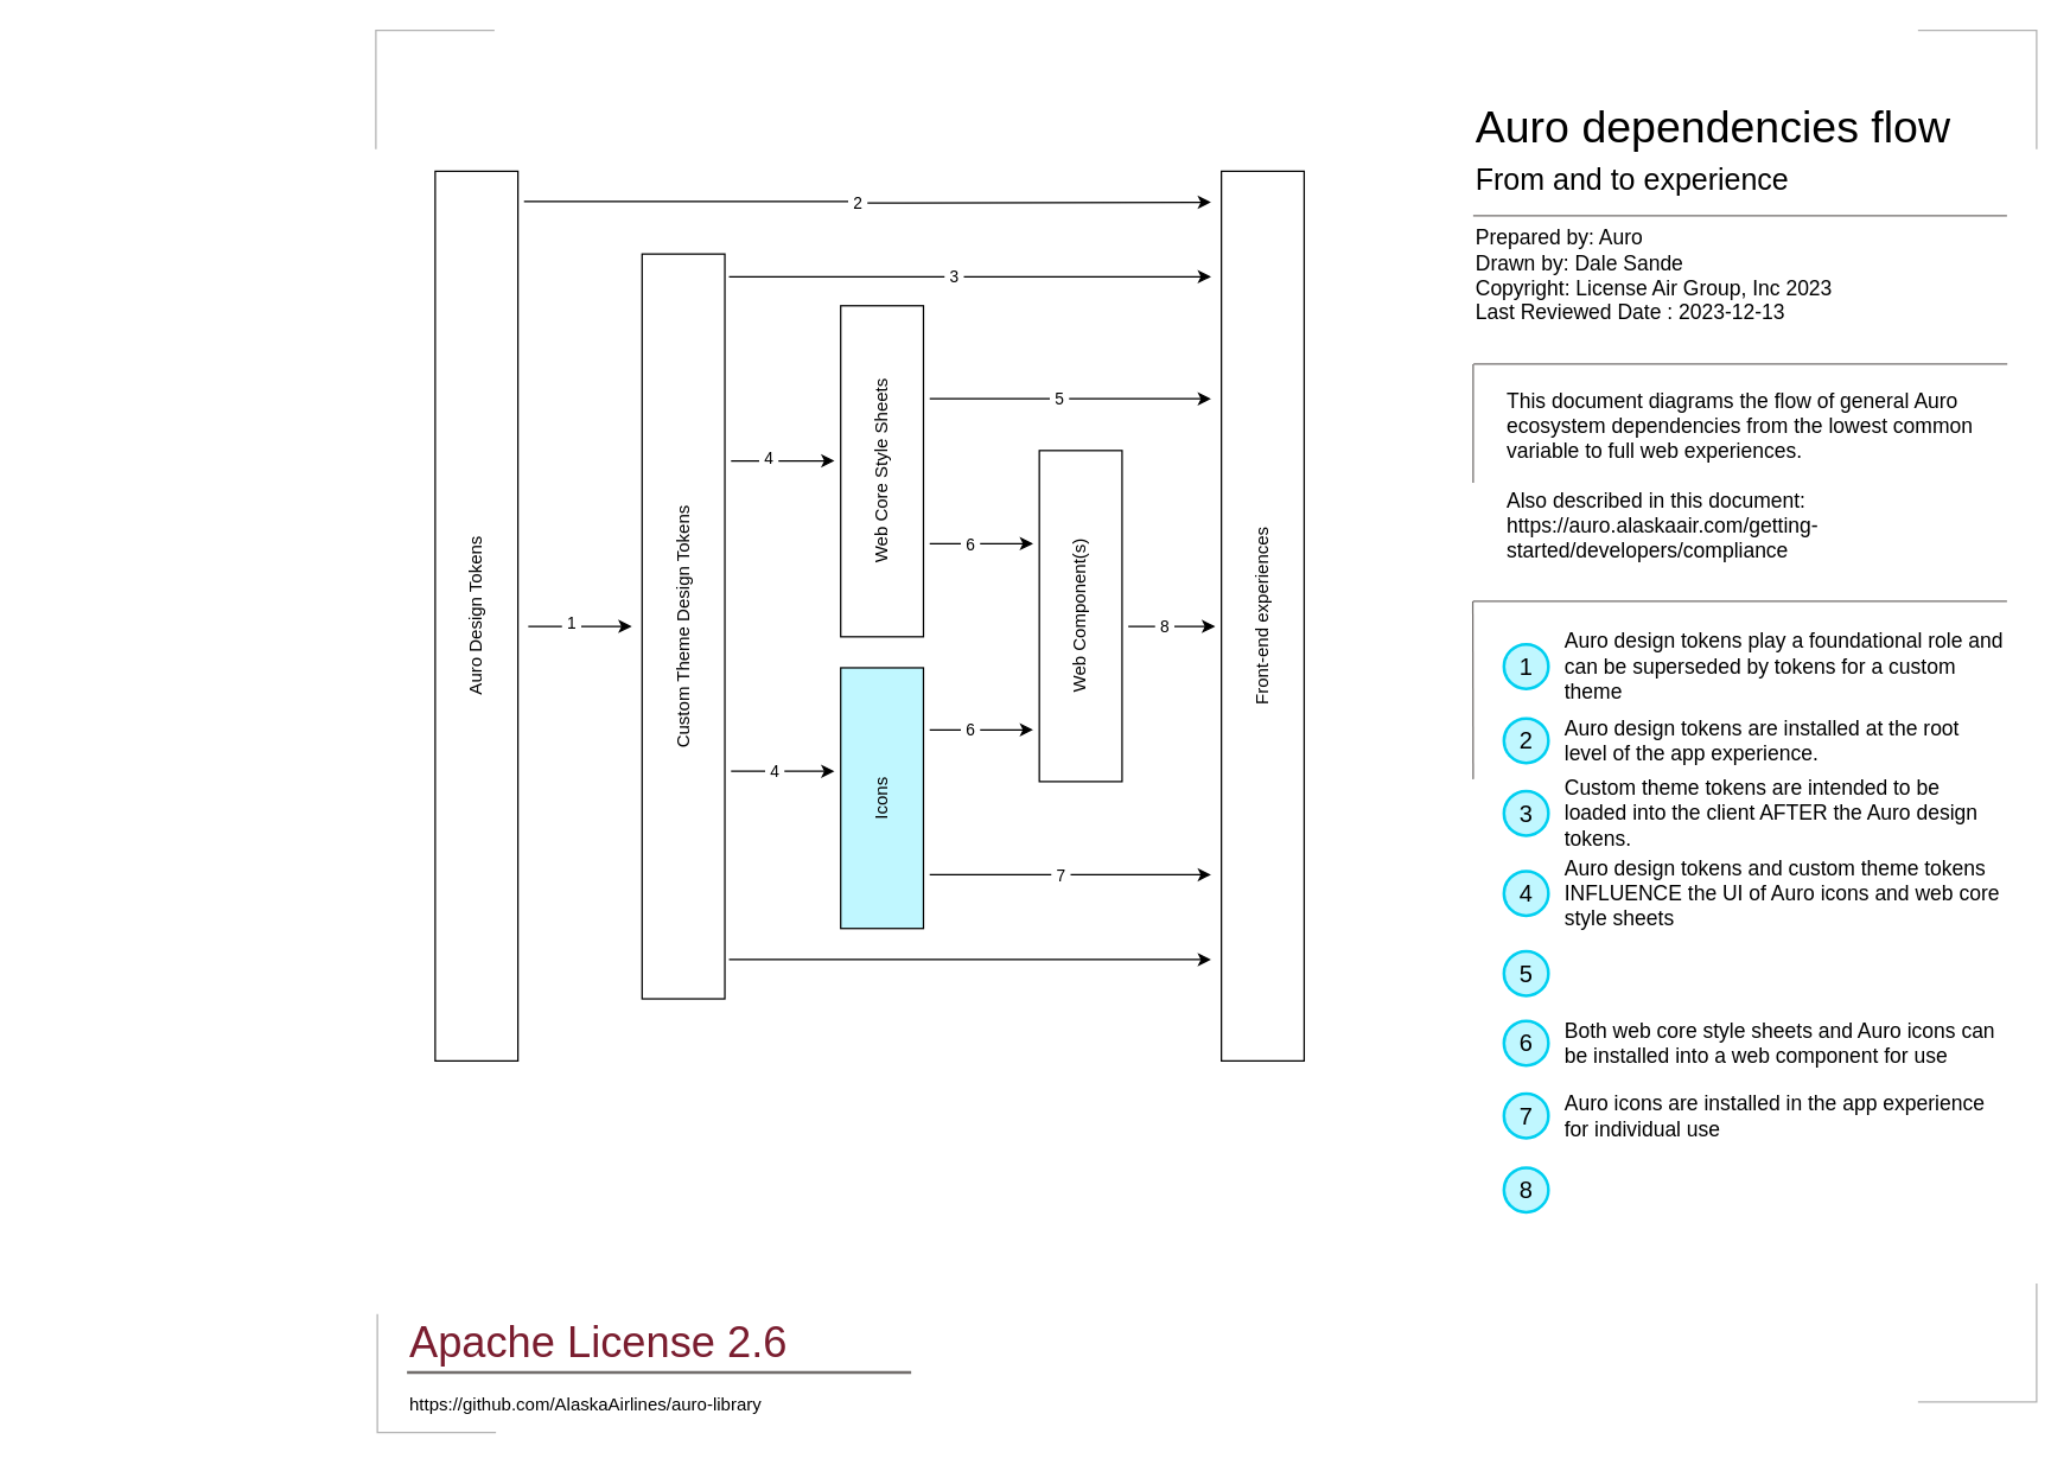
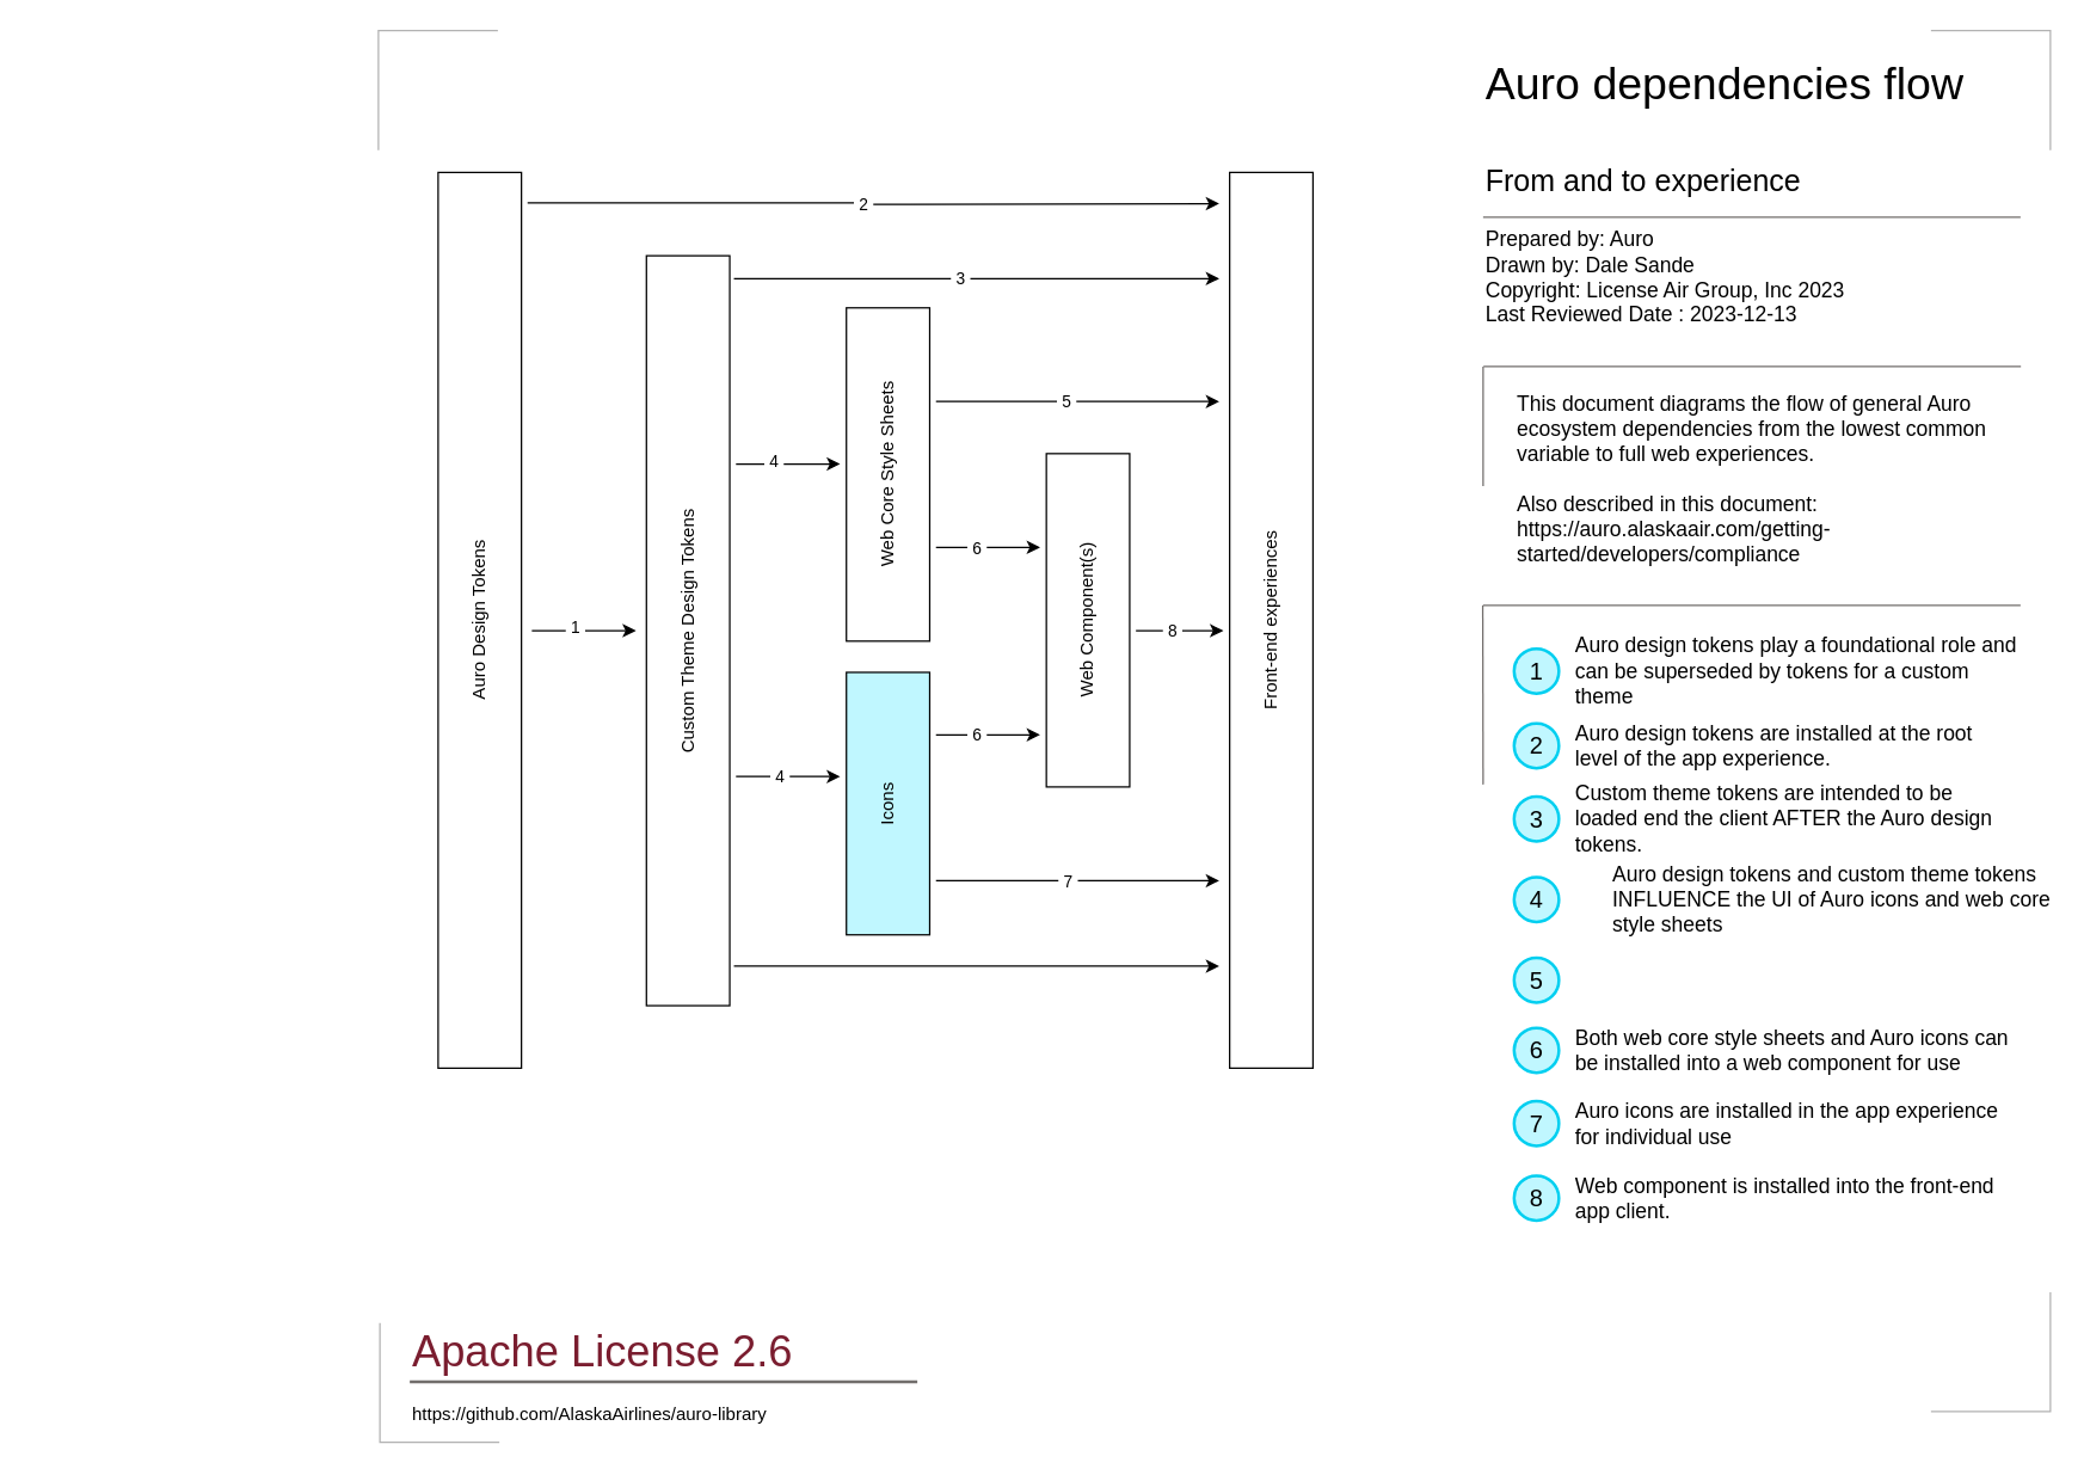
- <mxCell id="7" value="Auro dependencies flow" style="text;html=1;strokeColor=none;fillColor=none;align=left;verticalAlign=middle;whiteSpace=wrap;rounded=0;fontSize=30;fontColor=#000000;opacity=75;" parent="1" vertex="1"><mxGeometry x="993" y="65" width="360" height="40" as="geometry" /></mxCell>
+ <mxCell id="7" value="Auro dependencies flow" style="text;html=1;strokeColor=none;fillColor=none;align=left;verticalAlign=middle;whiteSpace=wrap;rounded=0;fontSize=30;fontColor=#000000;opacity=75;" parent="1" vertex="1"><mxGeometry x="993" y="35" width="360" height="40" as="geometry" /></mxCell>
- <mxCell id="20" value="Custom theme tokens are intended to be loaded into the client AFTER the Auro design tokens." style="text;html=1;strokeColor=none;fillColor=none;align=left;verticalAlign=middle;whiteSpace=wrap;rounded=0;fontSize=14;fontColor=#000000;opacity=75;" parent="1" vertex="1"><mxGeometry x="1053" y="533" width="299.76" height="30" as="geometry" /></mxCell>
+ <mxCell id="20" value="Custom theme tokens are intended to be loaded end the client AFTER the Auro design tokens." style="text;html=1;strokeColor=none;fillColor=none;align=left;verticalAlign=middle;whiteSpace=wrap;rounded=0;fontSize=14;fontColor=#000000;opacity=75;" parent="1" vertex="1"><mxGeometry x="1053" y="533" width="299.76" height="30" as="geometry" /></mxCell>
- <mxCell id="22" value="Auro design tokens and custom theme tokens INFLUENCE the UI of Auro icons and web core style sheets" style="text;html=1;strokeColor=none;fillColor=none;align=left;verticalAlign=middle;whiteSpace=wrap;rounded=0;fontSize=14;fontColor=#000000;opacity=75;" parent="1" vertex="1"><mxGeometry x="1053" y="587" width="299.76" height="30" as="geometry" /></mxCell>
+ <mxCell id="22" value="Auro design tokens and custom theme tokens INFLUENCE the UI of Auro icons and web core style sheets" style="text;html=1;strokeColor=none;fillColor=none;align=left;verticalAlign=middle;whiteSpace=wrap;rounded=0;fontSize=14;fontColor=#000000;opacity=75;" parent="1" vertex="1"><mxGeometry x="1078" y="587" width="299.76" height="30" as="geometry" /></mxCell>
+ <mxCell id="57" value="Web component is installed into the front-end app client." style="text;html=1;strokeColor=none;fillColor=none;align=left;verticalAlign=middle;whiteSpace=wrap;rounded=0;fontSize=14;fontColor=#000000;opacity=75;" parent="1" vertex="1"><mxGeometry x="1053" y="787" width="299.76" height="30" as="geometry" /></mxCell>
